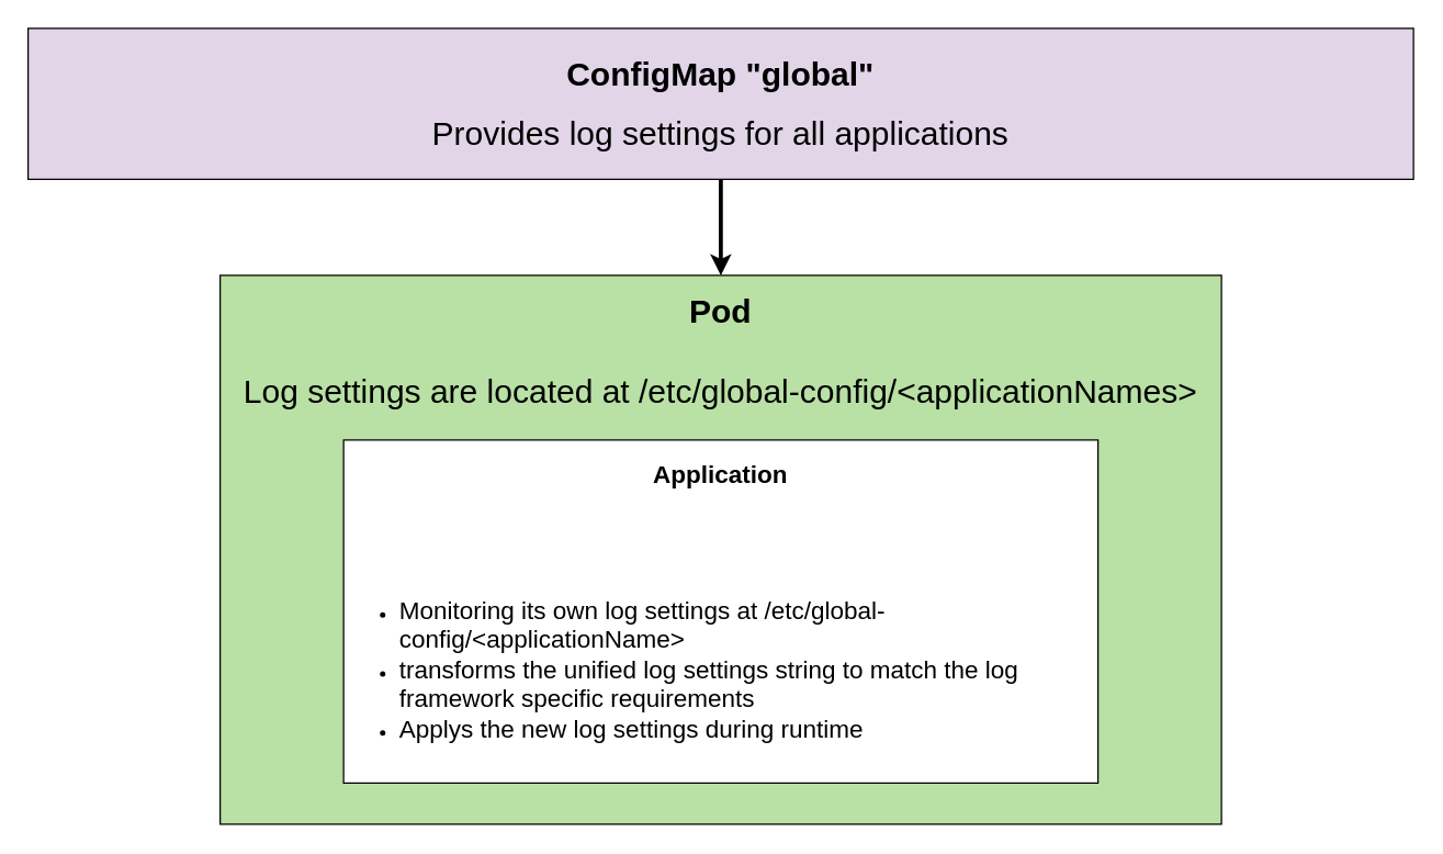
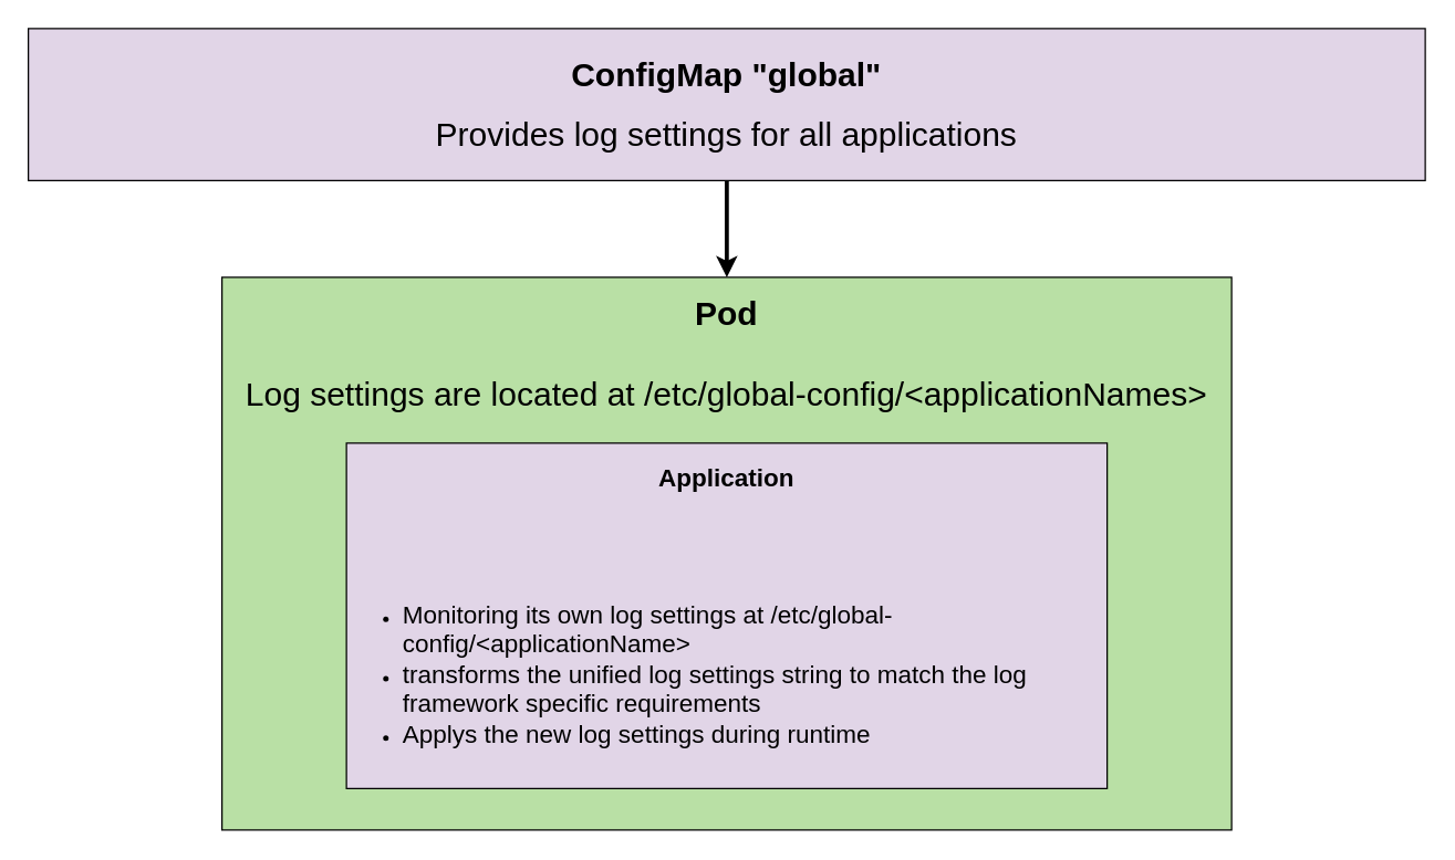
- <mxCell id="5" value="&lt;div&gt;&lt;font style=&quot;font-size: 18px&quot;&gt;&lt;b&gt;Application&lt;/b&gt;&lt;/font&gt;&lt;/div&gt;&lt;div&gt;&lt;font style=&quot;font-size: 18px&quot;&gt;&lt;b&gt;&lt;br&gt;&lt;/b&gt;&lt;/font&gt;&lt;/div&gt;&lt;div&gt;&lt;font style=&quot;font-size: 18px&quot;&gt;&lt;b&gt;&lt;br&gt;&lt;/b&gt;&lt;/font&gt;&lt;/div&gt;&lt;div&gt;&lt;font style=&quot;font-size: 18px&quot;&gt;&lt;b&gt;&lt;br&gt;&lt;/b&gt;&lt;/font&gt;&lt;/div&gt;&lt;div&gt;&lt;ul&gt;&lt;li&gt;&lt;div style=&quot;text-align: left&quot;&gt;&lt;span style=&quot;font-size: 18px&quot;&gt;Monitoring its own log settings at&amp;nbsp;&lt;/span&gt;&lt;span style=&quot;font-size: 18px ; text-align: center&quot;&gt;/etc/global-config/&amp;lt;applicationName&amp;gt;&lt;/span&gt;&lt;/div&gt;&lt;/li&gt;&lt;li&gt;&lt;div style=&quot;text-align: left&quot;&gt;&lt;span style=&quot;font-size: 18px ; text-align: center&quot;&gt;transforms the unified log settings string to match the log framework specific requirements&lt;/span&gt;&lt;/div&gt;&lt;/li&gt;&lt;li&gt;&lt;div style=&quot;text-align: left&quot;&gt;&lt;span style=&quot;font-size: 18px ; text-align: center&quot;&gt;Applys the new log settings during runtime&lt;/span&gt;&lt;/div&gt;&lt;/li&gt;&lt;/ul&gt;&lt;/div&gt;" style="rounded=0;whiteSpace=wrap;html=1;fillColor=#FFFFFF;align=center;" vertex="1" parent="1"><mxGeometry x="250" y="320" width="550" height="250" as="geometry" /></mxCell>
+ <mxCell id="5" value="&lt;div&gt;&lt;font style=&quot;font-size: 18px&quot;&gt;&lt;b&gt;Application&lt;/b&gt;&lt;/font&gt;&lt;/div&gt;&lt;div&gt;&lt;font style=&quot;font-size: 18px&quot;&gt;&lt;b&gt;&lt;br&gt;&lt;/b&gt;&lt;/font&gt;&lt;/div&gt;&lt;div&gt;&lt;font style=&quot;font-size: 18px&quot;&gt;&lt;b&gt;&lt;br&gt;&lt;/b&gt;&lt;/font&gt;&lt;/div&gt;&lt;div&gt;&lt;font style=&quot;font-size: 18px&quot;&gt;&lt;b&gt;&lt;br&gt;&lt;/b&gt;&lt;/font&gt;&lt;/div&gt;&lt;div&gt;&lt;ul&gt;&lt;li&gt;&lt;div style=&quot;text-align: left&quot;&gt;&lt;span style=&quot;font-size: 18px&quot;&gt;Monitoring its own log settings at&amp;nbsp;&lt;/span&gt;&lt;span style=&quot;font-size: 18px ; text-align: center&quot;&gt;/etc/global-config/&amp;lt;applicationName&amp;gt;&lt;/span&gt;&lt;/div&gt;&lt;/li&gt;&lt;li&gt;&lt;div style=&quot;text-align: left&quot;&gt;&lt;span style=&quot;font-size: 18px ; text-align: center&quot;&gt;transforms the unified log settings string to match the log framework specific requirements&lt;/span&gt;&lt;/div&gt;&lt;/li&gt;&lt;li&gt;&lt;div style=&quot;text-align: left&quot;&gt;&lt;span style=&quot;font-size: 18px ; text-align: center&quot;&gt;Applys the new log settings during runtime&lt;/span&gt;&lt;/div&gt;&lt;/li&gt;&lt;/ul&gt;&lt;/div&gt;" style="rounded=0;whiteSpace=wrap;html=1;fillColor=#e1d5e7;align=center;" vertex="1" parent="1"><mxGeometry x="250" y="320" width="550" height="250" as="geometry" /></mxCell>
